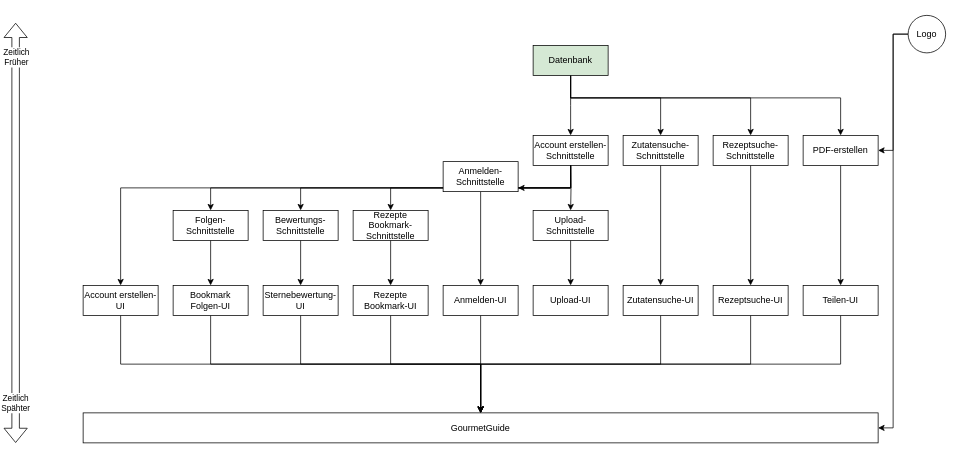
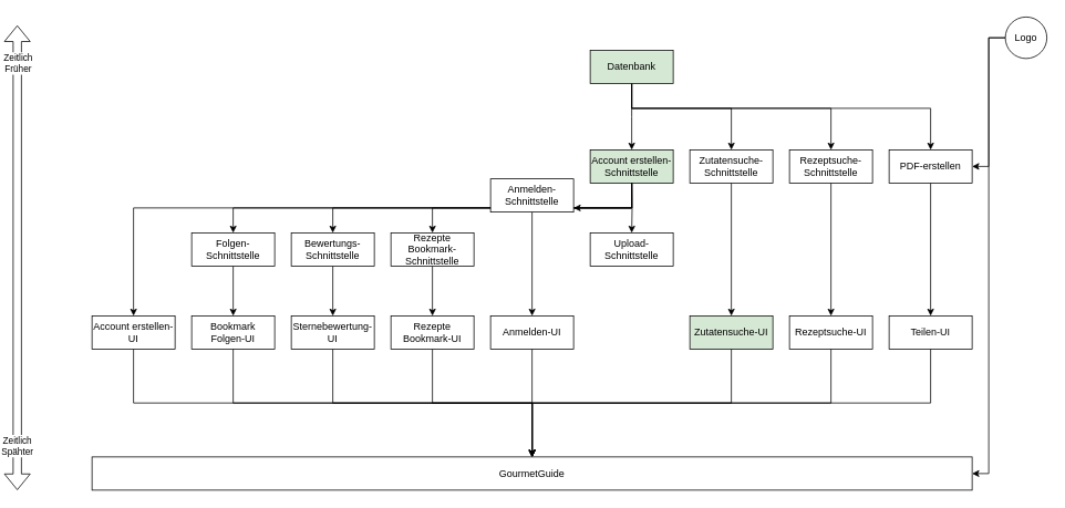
- <mxCell id="19" value="Account erstellen-Schnittstelle" style="rounded=0;whiteSpace=wrap;html=1;" vertex="1" parent="1"><mxGeometry x="710" y="180" width="100" height="40" as="geometry" /></mxCell>
+ <mxCell id="19" value="Account erstellen-Schnittstelle" style="rounded=0;whiteSpace=wrap;html=1;fillColor=#d5e8d4;" vertex="1" parent="1"><mxGeometry x="710" y="180" width="100" height="40" as="geometry" /></mxCell>
- <mxCell id="4" style="edgeStyle=orthogonalEdgeStyle;rounded=0;orthogonalLoop=1;jettySize=auto;html=1;" edge="1" parent="1" source="5" target="3"><mxGeometry relative="1" as="geometry" /></mxCell>
- <mxCell id="3" value="Upload-UI" style="rounded=0;whiteSpace=wrap;html=1;" vertex="1" parent="1"><mxGeometry x="710" y="380" width="100" height="40" as="geometry" /></mxCell>
- <mxCell id="37" value="Zutatensuche-UI" style="rounded=0;whiteSpace=wrap;html=1;" vertex="1" parent="1"><mxGeometry x="830" y="380" width="100" height="40" as="geometry" /></mxCell>
+ <mxCell id="37" value="Zutatensuche-UI" style="rounded=0;whiteSpace=wrap;html=1;fillColor=#d5e8d4;" vertex="1" parent="1"><mxGeometry x="830" y="380" width="100" height="40" as="geometry" /></mxCell>
